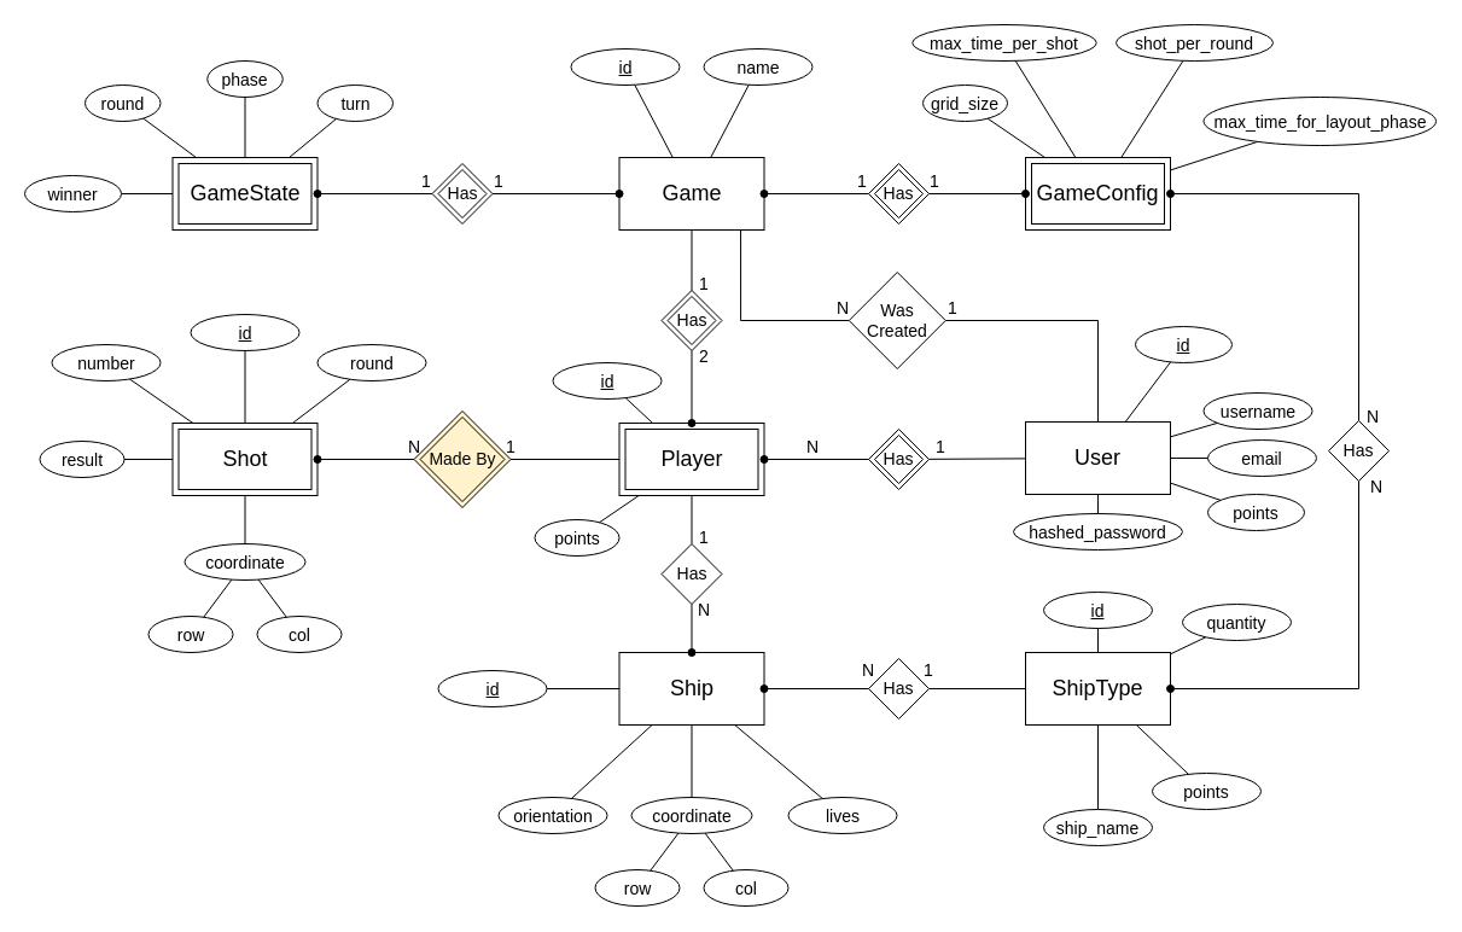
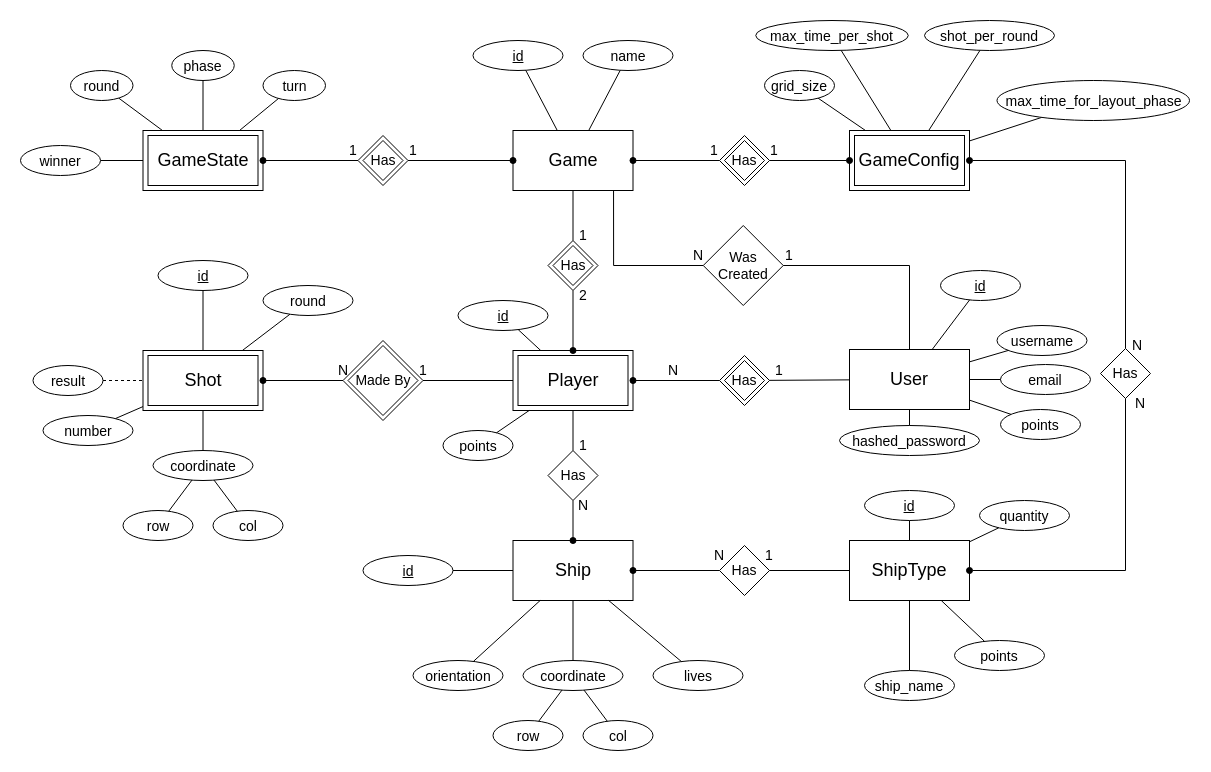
- <mxCell id="86" value="&lt;font style=&quot;font-size: 14px&quot;&gt;number&lt;/font&gt;" style="ellipse;whiteSpace=wrap;html=1;fontSize=18;" parent="1" vertex="1"><mxGeometry x="42.5" y="285" width="90" height="30" as="geometry" /></mxCell>
+ <mxCell id="86" value="&lt;font style=&quot;font-size: 14px&quot;&gt;number&lt;/font&gt;" style="ellipse;whiteSpace=wrap;html=1;fontSize=18;" parent="1" vertex="1"><mxGeometry x="42.5" y="415" width="90" height="30" as="geometry" /></mxCell>
- <mxCell id="64" value="" style="endArrow=none;html=1;rounded=0;fontSize=14;" parent="1" source="63" target="61" edge="1"><mxGeometry width="50" height="50" relative="1" as="geometry"><mxPoint x="476.154" y="462.308" as="sourcePoint" /><mxPoint x="538.382" y="420" as="targetPoint" /></mxGeometry></mxCell>
+ <mxCell id="64" value="" style="endArrow=none;html=1;rounded=0;fontSize=14;dashed=1;" parent="1" source="63" target="61" edge="1"><mxGeometry width="50" height="50" relative="1" as="geometry"><mxPoint x="476.154" y="462.308" as="sourcePoint" /><mxPoint x="538.382" y="420" as="targetPoint" /></mxGeometry></mxCell>
- <mxCell id="62" value="Made By" style="rhombus;whiteSpace=wrap;html=1;fontSize=14;fillColor=#fff2cc;" parent="1" vertex="1"><mxGeometry x="342.5" y="340" width="80" height="80" as="geometry" /></mxCell>
+ <mxCell id="62" value="Made By" style="rhombus;whiteSpace=wrap;html=1;fontSize=14;" parent="1" vertex="1"><mxGeometry x="342.5" y="340" width="80" height="80" as="geometry" /></mxCell>
